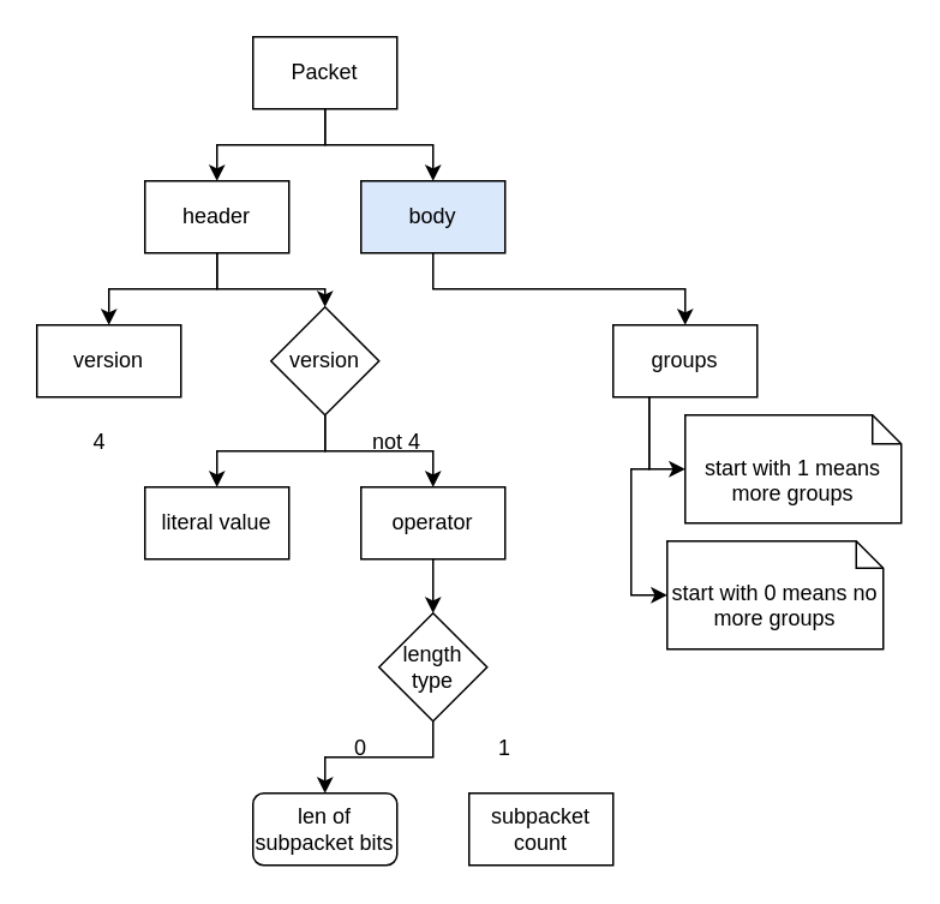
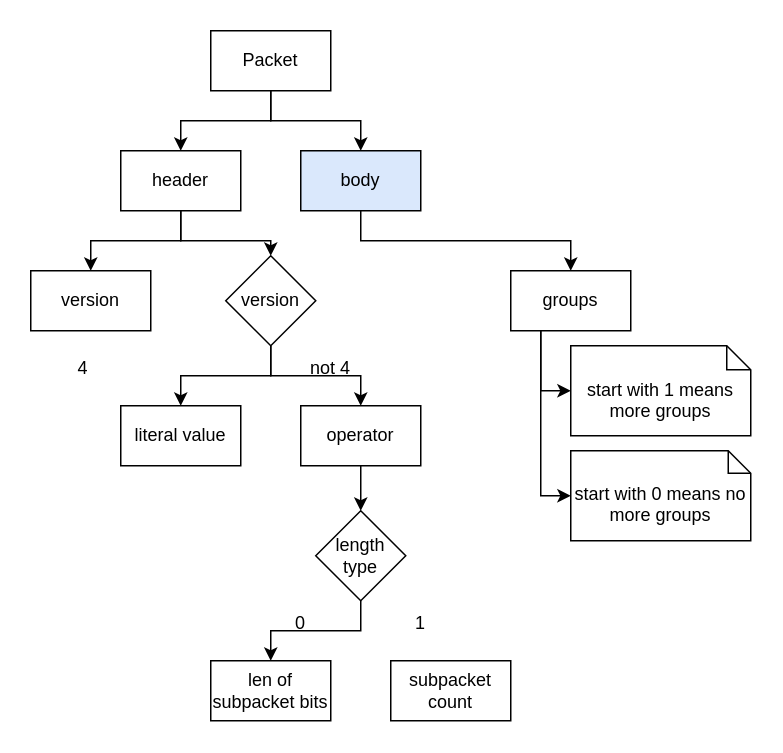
- <mxCell id="23" value="start with 0 means no more groups" style="shape=note2;boundedLbl=1;whiteSpace=wrap;html=1;size=15;verticalAlign=top;align=center;" vertex="1" parent="1"><mxGeometry x="370" y="300" width="120" height="60" as="geometry" /></mxCell>
+ <mxCell id="23" value="start with 0 means no more groups" style="shape=note2;boundedLbl=1;whiteSpace=wrap;html=1;size=15;verticalAlign=top;align=center;" vertex="1" parent="1"><mxGeometry x="380" y="300" width="120" height="60" as="geometry" /></mxCell>
- <mxCell id="14" value="len of subpacket bits" style="whiteSpace=wrap;html=1;rounded=1;" vertex="1" parent="1"><mxGeometry x="140" y="440" width="80" height="40" as="geometry" /></mxCell>
+ <mxCell id="14" value="len of subpacket bits" style="rounded=0;whiteSpace=wrap;html=1;" vertex="1" parent="1"><mxGeometry x="140" y="440" width="80" height="40" as="geometry" /></mxCell>
